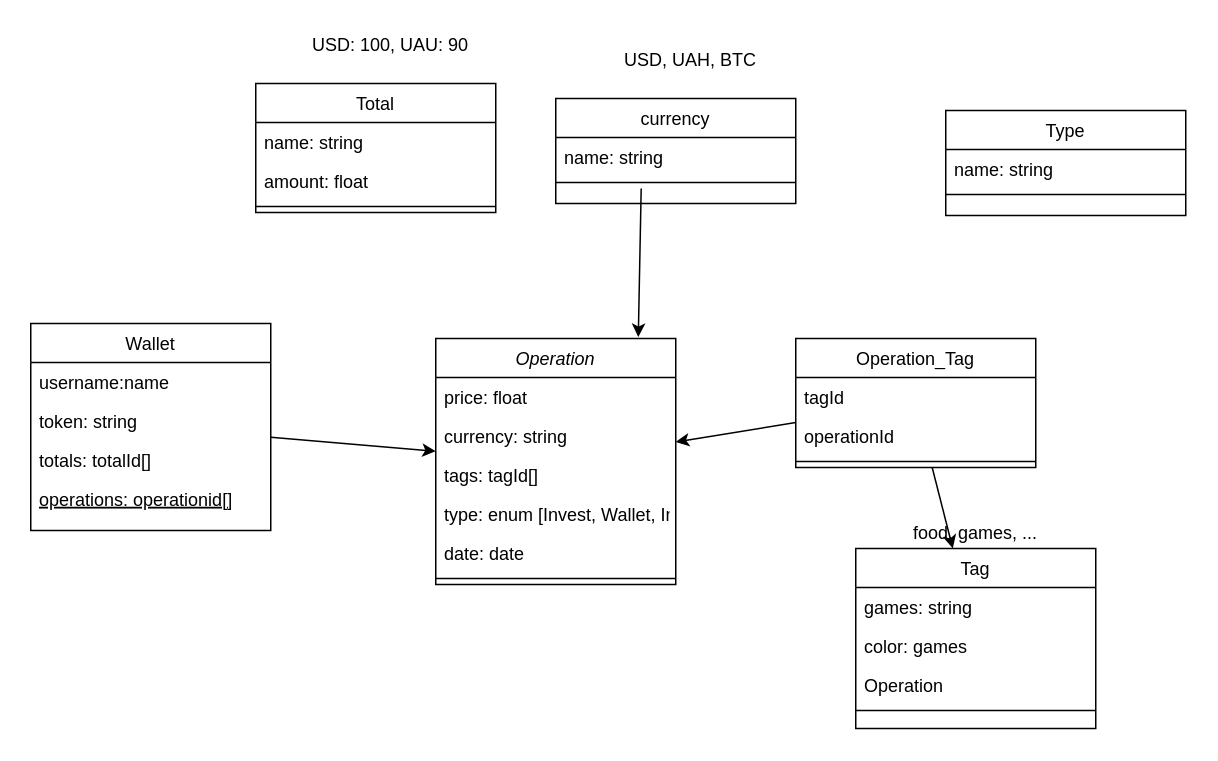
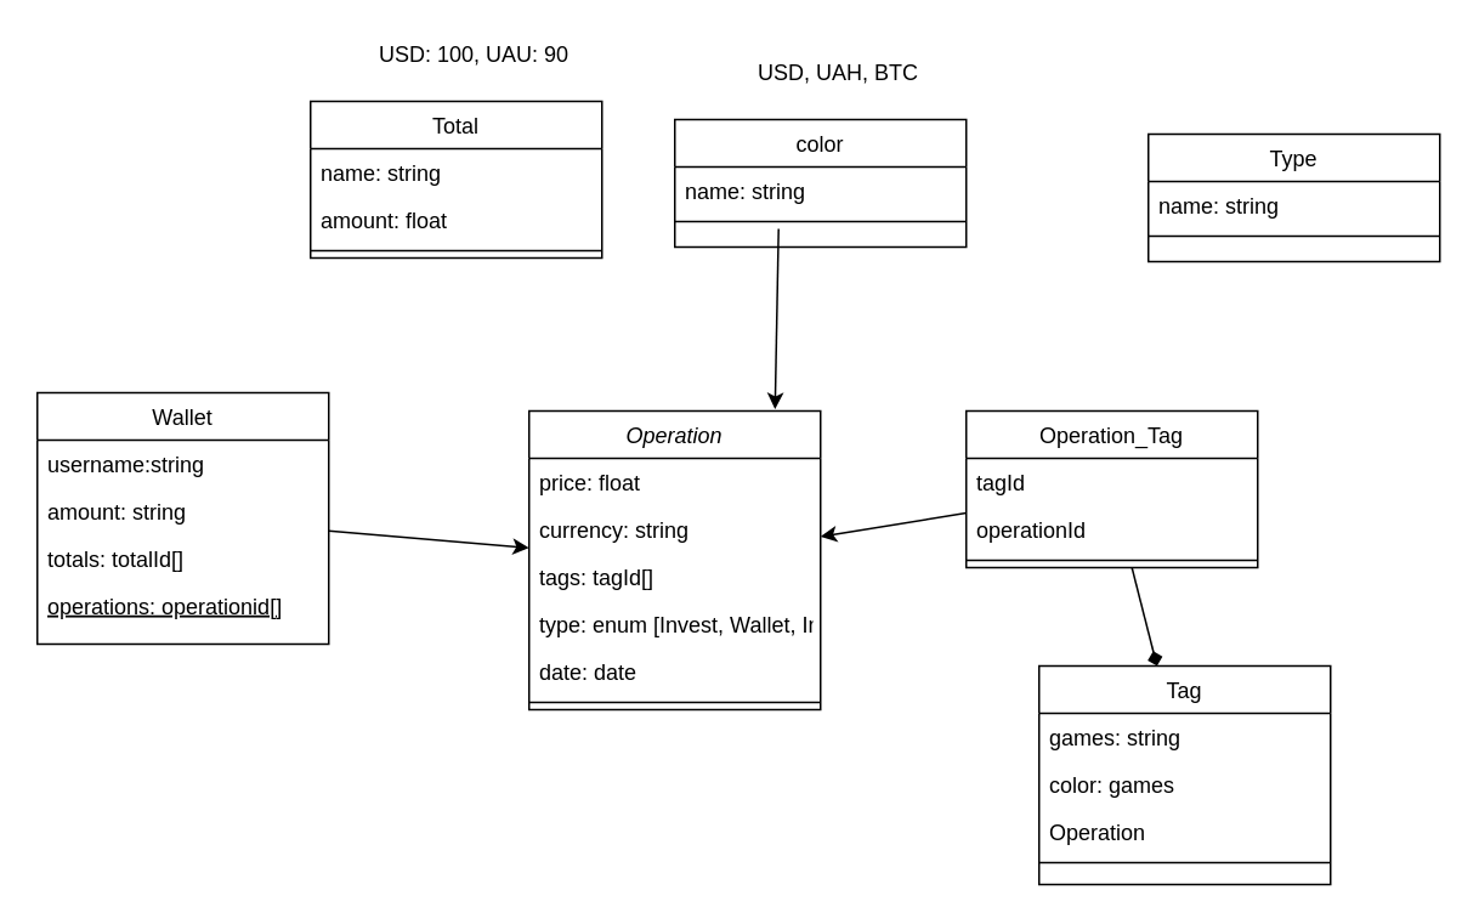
- <mxCell id="35" value="currency" style="swimlane;fontStyle=0;align=center;verticalAlign=top;childLayout=stackLayout;horizontal=1;startSize=26;horizontalStack=0;resizeParent=1;resizeLast=0;collapsible=1;marginBottom=0;rounded=0;shadow=0;strokeWidth=1;" parent="1" vertex="1"><mxGeometry x="370" y="65" width="160" height="70" as="geometry"><mxRectangle x="340" y="380" width="170" height="26" as="alternateBounds" /></mxGeometry></mxCell>
+ <mxCell id="35" value="color" style="swimlane;fontStyle=0;align=center;verticalAlign=top;childLayout=stackLayout;horizontal=1;startSize=26;horizontalStack=0;resizeParent=1;resizeLast=0;collapsible=1;marginBottom=0;rounded=0;shadow=0;strokeWidth=1;" parent="1" vertex="1"><mxGeometry x="370" y="65" width="160" height="70" as="geometry"><mxRectangle x="340" y="380" width="170" height="26" as="alternateBounds" /></mxGeometry></mxCell>
- <mxCell id="20" value="username:name" style="text;align=left;verticalAlign=top;spacingLeft=4;spacingRight=4;overflow=hidden;rotatable=0;points=[[0,0.5],[1,0.5]];portConstraint=eastwest;" parent="19" vertex="1"><mxGeometry y="26" width="160" height="26" as="geometry" /></mxCell>
+ <mxCell id="20" value="username:string" style="text;align=left;verticalAlign=top;spacingLeft=4;spacingRight=4;overflow=hidden;rotatable=0;points=[[0,0.5],[1,0.5]];portConstraint=eastwest;" parent="19" vertex="1"><mxGeometry y="26" width="160" height="26" as="geometry" /></mxCell>
- <mxCell id="21" value="token: string" style="text;align=left;verticalAlign=top;spacingLeft=4;spacingRight=4;overflow=hidden;rotatable=0;points=[[0,0.5],[1,0.5]];portConstraint=eastwest;rounded=0;shadow=0;html=0;" parent="19" vertex="1"><mxGeometry y="52" width="160" height="26" as="geometry" /></mxCell>
+ <mxCell id="21" value="amount: string" style="text;align=left;verticalAlign=top;spacingLeft=4;spacingRight=4;overflow=hidden;rotatable=0;points=[[0,0.5],[1,0.5]];portConstraint=eastwest;rounded=0;shadow=0;html=0;" parent="19" vertex="1"><mxGeometry y="52" width="160" height="26" as="geometry" /></mxCell>
- <mxCell id="18" value="" style="endArrow=classic;html=1;" parent="1" source="14" target="9" edge="1"><mxGeometry width="50" height="50" relative="1" as="geometry"><mxPoint x="640" y="377" as="sourcePoint" /><mxPoint x="810" y="215" as="targetPoint" /></mxGeometry></mxCell>
+ <mxCell id="18" value="" style="endArrow=diamond;html=1;" parent="1" source="14" target="9" edge="1"><mxGeometry width="50" height="50" relative="1" as="geometry"><mxPoint x="640" y="377" as="sourcePoint" /><mxPoint x="810" y="215" as="targetPoint" /></mxGeometry></mxCell>
- <mxCell id="34" value="food, games, ..." style="text;html=1;strokeColor=none;fillColor=none;align=center;verticalAlign=middle;whiteSpace=wrap;rounded=0;" parent="1" vertex="1"><mxGeometry x="570" y="345" width="160" height="20" as="geometry" /></mxCell>
